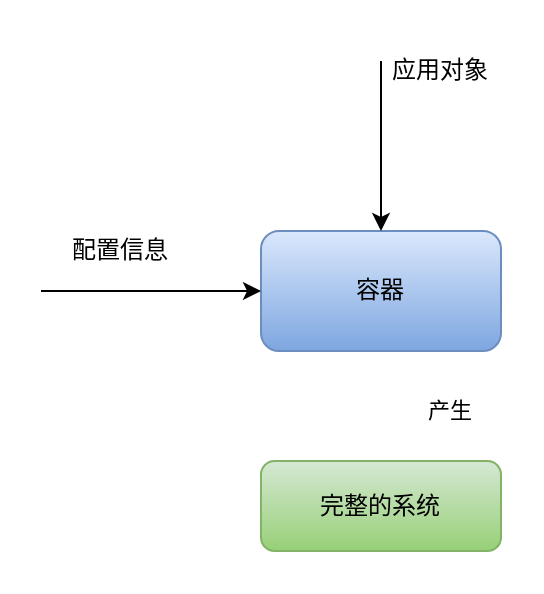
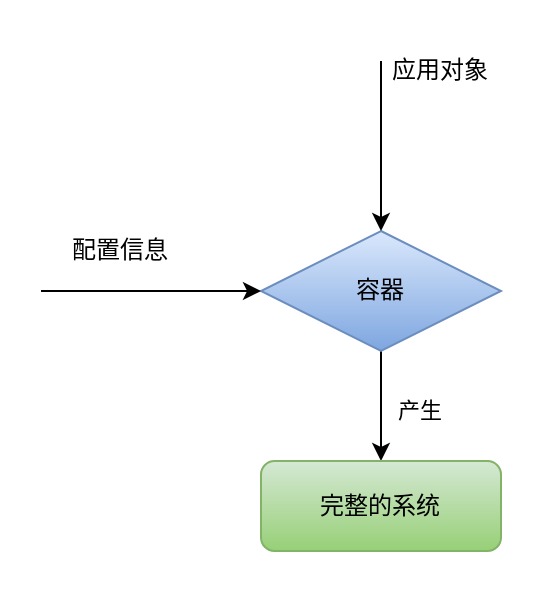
- <mxCell id="3" value="容器" style="rounded=1;whiteSpace=wrap;html=1;fillColor=#dae8fc;strokeColor=#6c8ebf;gradientColor=#7ea6e0;" vertex="1" parent="1"><mxGeometry x="130" y="115" width="120" height="60" as="geometry" /></mxCell>
+ <mxCell id="3" value="容器" style="rhombus;whiteSpace=wrap;html=1;fillColor=#dae8fc;strokeColor=#6c8ebf;gradientColor=#7ea6e0;" vertex="1" parent="1"><mxGeometry x="130" y="115" width="120" height="60" as="geometry" /></mxCell>
+ <mxCell id="2" style="edgeStyle=orthogonalEdgeStyle;rounded=0;orthogonalLoop=1;jettySize=auto;html=1;exitX=0.5;exitY=1;exitDx=0;exitDy=0;entryX=0.5;entryY=0;entryDx=0;entryDy=0;" edge="1" parent="1" source="3" target="8"><mxGeometry relative="1" as="geometry"><mxPoint x="190" y="220" as="targetPoint" /></mxGeometry></mxCell>
- <mxCell id="9" value="&lt;font face=&quot;helvetica&quot;&gt;&lt;span style=&quot;font-size: 11px ; background-color: rgb(255 , 255 , 255)&quot;&gt;产生&lt;/span&gt;&lt;/font&gt;" style="text;html=1;strokeColor=none;fillColor=none;align=center;verticalAlign=middle;whiteSpace=wrap;rounded=0;" vertex="1" parent="1"><mxGeometry x="205" y="190" width="40" height="30" as="geometry" /></mxCell>
+ <mxCell id="9" value="&lt;font face=&quot;helvetica&quot;&gt;&lt;span style=&quot;font-size: 11px ; background-color: rgb(255 , 255 , 255)&quot;&gt;产生&lt;/span&gt;&lt;/font&gt;" style="text;html=1;strokeColor=none;fillColor=none;align=center;verticalAlign=middle;whiteSpace=wrap;rounded=0;" vertex="1" parent="1"><mxGeometry x="190" y="190" width="40" height="30" as="geometry" /></mxCell>
